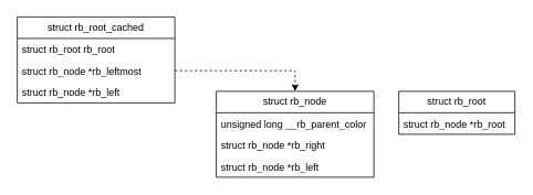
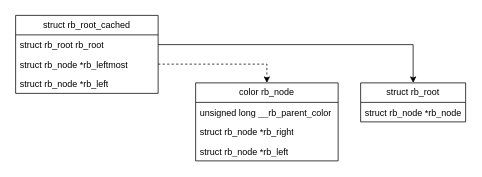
+ <mxCell id="12" style="edgeStyle=orthogonalEdgeStyle;rounded=0;orthogonalLoop=1;jettySize=auto;html=1;entryX=0.5;entryY=0;entryDx=0;entryDy=0;" edge="1" parent="1" source="9" target="6"><mxGeometry relative="1" as="geometry" /></mxCell>
- <mxCell id="2" value="struct rb_node" style="swimlane;fontStyle=0;childLayout=stackLayout;horizontal=1;startSize=26;fillColor=none;horizontalStack=0;resizeParent=1;resizeParentMax=0;resizeLast=0;collapsible=1;marginBottom=0;whiteSpace=wrap;html=1;" vertex="1" parent="1"><mxGeometry x="260" y="110" width="190" height="104" as="geometry"><mxRectangle x="360" y="170" width="120" height="30" as="alternateBounds" /></mxGeometry></mxCell>
+ <mxCell id="2" value="color rb_node" style="swimlane;fontStyle=0;childLayout=stackLayout;horizontal=1;startSize=26;fillColor=none;horizontalStack=0;resizeParent=1;resizeParentMax=0;resizeLast=0;collapsible=1;marginBottom=0;whiteSpace=wrap;html=1;" vertex="1" parent="1"><mxGeometry x="260" y="110" width="190" height="104" as="geometry"><mxRectangle x="360" y="170" width="120" height="30" as="alternateBounds" /></mxGeometry></mxCell>
- <mxCell id="7" value="struct rb_node *rb_root" style="text;strokeColor=none;fillColor=none;align=left;verticalAlign=top;spacingLeft=4;spacingRight=4;overflow=hidden;rotatable=0;points=[[0,0.5],[1,0.5]];portConstraint=eastwest;whiteSpace=wrap;html=1;" vertex="1" parent="6"><mxGeometry y="26" width="140" height="26" as="geometry" /></mxCell>
+ <mxCell id="7" value="struct rb_node *rb_node" style="text;strokeColor=none;fillColor=none;align=left;verticalAlign=top;spacingLeft=4;spacingRight=4;overflow=hidden;rotatable=0;points=[[0,0.5],[1,0.5]];portConstraint=eastwest;whiteSpace=wrap;html=1;" vertex="1" parent="6"><mxGeometry y="26" width="140" height="26" as="geometry" /></mxCell>
